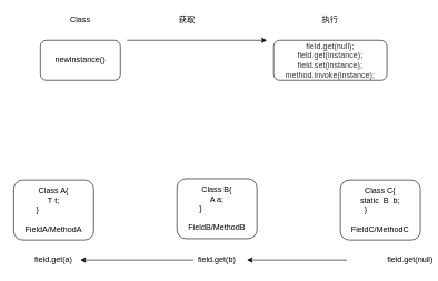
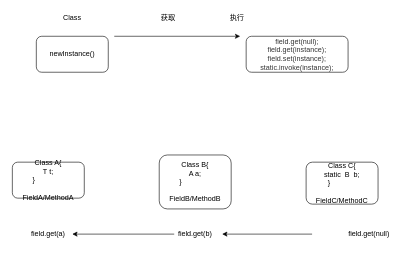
- <mxCell id="5" value="执行" style="text;html=1;strokeColor=none;fillColor=none;align=center;verticalAlign=middle;whiteSpace=wrap;rounded=0;" parent="1" vertex="1"><mxGeometry x="475" y="20" width="40" height="20" as="geometry" /></mxCell>
+ <mxCell id="5" value="执行" style="text;html=1;strokeColor=none;fillColor=none;align=center;verticalAlign=middle;whiteSpace=wrap;rounded=0;" parent="1" vertex="1"><mxGeometry x="375" y="20" width="40" height="20" as="geometry" /></mxCell>
- <mxCell id="3" value="&lt;font color=&quot;#333333&quot;&gt;field.get(null);&lt;br&gt;field.get(instance);&lt;br&gt;field.set(instance);&lt;br&gt;method.invoke(instance);&lt;br&gt;&lt;/font&gt;" style="rounded=1;whiteSpace=wrap;html=1;" parent="1" vertex="1"><mxGeometry x="410" y="60" width="170" height="60" as="geometry" /></mxCell>
+ <mxCell id="3" value="&lt;font color=&quot;#333333&quot;&gt;field.get(null);&lt;br&gt;field.get(instance);&lt;br&gt;field.set(instance);&lt;br&gt;static.invoke(instance);&lt;br&gt;&lt;/font&gt;" style="rounded=1;whiteSpace=wrap;html=1;" parent="1" vertex="1"><mxGeometry x="410" y="60" width="170" height="60" as="geometry" /></mxCell>
- <mxCell id="9" value="&lt;span style=&quot;white-space: normal&quot;&gt;Class B{&lt;/span&gt;&lt;br style=&quot;white-space: normal&quot;&gt;&lt;span style=&quot;white-space: normal&quot;&gt;A a;&lt;/span&gt;&lt;br style=&quot;white-space: normal&quot;&gt;&lt;div style=&quot;white-space: normal ; text-align: left&quot;&gt;&amp;nbsp; &amp;nbsp; &amp;nbsp;}&lt;/div&gt;&lt;div style=&quot;white-space: normal ; text-align: left&quot;&gt;&lt;br&gt;&lt;/div&gt;&lt;div style=&quot;white-space: normal ; text-align: left&quot;&gt;FieldB/MethodB&lt;br&gt;&lt;/div&gt;" style="rounded=1;whiteSpace=wrap;html=1;" parent="1" vertex="1"><mxGeometry x="265" y="268" width="120" height="90" as="geometry" /></mxCell>
+ <mxCell id="9" value="&lt;span style=&quot;white-space: normal&quot;&gt;Class B{&lt;/span&gt;&lt;br style=&quot;white-space: normal&quot;&gt;&lt;span style=&quot;white-space: normal&quot;&gt;A a;&lt;/span&gt;&lt;br style=&quot;white-space: normal&quot;&gt;&lt;div style=&quot;white-space: normal ; text-align: left&quot;&gt;&amp;nbsp; &amp;nbsp; &amp;nbsp;}&lt;/div&gt;&lt;div style=&quot;white-space: normal ; text-align: left&quot;&gt;&lt;br&gt;&lt;/div&gt;&lt;div style=&quot;white-space: normal ; text-align: left&quot;&gt;FieldB/MethodB&lt;br&gt;&lt;/div&gt;" style="rounded=1;whiteSpace=wrap;html=1;" parent="1" vertex="1"><mxGeometry x="265" y="258" width="120" height="90" as="geometry" /></mxCell>
- <mxCell id="8" value="&lt;div&gt;&lt;span&gt;Class A{&lt;/span&gt;&lt;/div&gt;&lt;div&gt;&lt;span&gt;T t;&lt;/span&gt;&lt;/div&gt;&lt;div style=&quot;text-align: left&quot;&gt;&lt;span&gt;&amp;nbsp; &amp;nbsp; &amp;nbsp;}&lt;/span&gt;&lt;/div&gt;&lt;div style=&quot;text-align: left&quot;&gt;&lt;span&gt;&lt;br&gt;&lt;/span&gt;&lt;/div&gt;&lt;div style=&quot;text-align: left&quot;&gt;FieldA/MethodA&lt;/div&gt;" style="rounded=1;whiteSpace=wrap;html=1;" parent="1" vertex="1"><mxGeometry x="20" y="270" width="120" height="90" as="geometry" /></mxCell>
+ <mxCell id="8" value="&lt;div&gt;&lt;span&gt;Class A{&lt;/span&gt;&lt;/div&gt;&lt;div&gt;&lt;span&gt;T t;&lt;/span&gt;&lt;/div&gt;&lt;div style=&quot;text-align: left&quot;&gt;&lt;span&gt;&amp;nbsp; &amp;nbsp; &amp;nbsp;}&lt;/span&gt;&lt;/div&gt;&lt;div style=&quot;text-align: left&quot;&gt;&lt;span&gt;&lt;br&gt;&lt;/span&gt;&lt;/div&gt;&lt;div style=&quot;text-align: left&quot;&gt;FieldA/MethodA&lt;/div&gt;" style="rounded=1;whiteSpace=wrap;html=1;" parent="1" vertex="1"><mxGeometry x="20" y="270" width="120" height="60" as="geometry" /></mxCell>
- <mxCell id="10" value="&lt;span style=&quot;white-space: normal&quot;&gt;Class C{&lt;/span&gt;&lt;br style=&quot;white-space: normal&quot;&gt;&lt;span style=&quot;white-space: normal&quot;&gt;static&amp;nbsp; B&amp;nbsp; b;&lt;/span&gt;&lt;br style=&quot;white-space: normal&quot;&gt;&lt;div style=&quot;white-space: normal ; text-align: left&quot;&gt;&amp;nbsp; &amp;nbsp; &amp;nbsp; }&lt;/div&gt;&lt;div style=&quot;white-space: normal ; text-align: left&quot;&gt;&lt;br&gt;&lt;/div&gt;&lt;div style=&quot;white-space: normal ; text-align: left&quot;&gt;FieldC/MethodC&lt;br&gt;&lt;/div&gt;" style="rounded=1;whiteSpace=wrap;html=1;" parent="1" vertex="1"><mxGeometry x="510" y="270" width="120" height="90" as="geometry" /></mxCell>
+ <mxCell id="10" value="&lt;span style=&quot;white-space: normal&quot;&gt;Class C{&lt;/span&gt;&lt;br style=&quot;white-space: normal&quot;&gt;&lt;span style=&quot;white-space: normal&quot;&gt;static&amp;nbsp; B&amp;nbsp; b;&lt;/span&gt;&lt;br style=&quot;white-space: normal&quot;&gt;&lt;div style=&quot;white-space: normal ; text-align: left&quot;&gt;&amp;nbsp; &amp;nbsp; &amp;nbsp; }&lt;/div&gt;&lt;div style=&quot;white-space: normal ; text-align: left&quot;&gt;&lt;br&gt;&lt;/div&gt;&lt;div style=&quot;white-space: normal ; text-align: left&quot;&gt;FieldC/MethodC&lt;br&gt;&lt;/div&gt;" style="rounded=1;whiteSpace=wrap;html=1;" parent="1" vertex="1"><mxGeometry x="510" y="270" width="120" height="70" as="geometry" /></mxCell>
